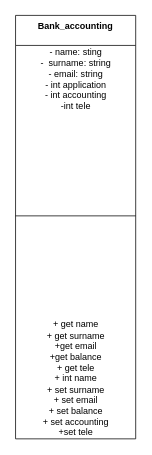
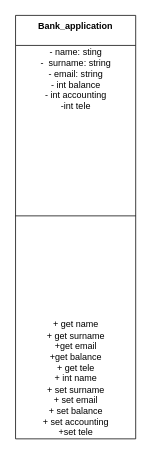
- <mxCell id="2" value="Bank_accounting" style="swimlane;fontStyle=1;align=center;verticalAlign=top;childLayout=stackLayout;horizontal=1;startSize=40;horizontalStack=0;resizeParent=1;resizeParentMax=0;resizeLast=0;collapsible=1;marginBottom=0;" vertex="1" parent="1"><mxGeometry x="20" y="20" width="160" height="564" as="geometry" /></mxCell>
+ <mxCell id="2" value="Bank_application" style="swimlane;fontStyle=1;align=center;verticalAlign=top;childLayout=stackLayout;horizontal=1;startSize=40;horizontalStack=0;resizeParent=1;resizeParentMax=0;resizeLast=0;collapsible=1;marginBottom=0;" vertex="1" parent="1"><mxGeometry x="20" y="20" width="160" height="564" as="geometry" /></mxCell>
- <mxCell id="3" value="- name: sting&lt;br&gt;-&amp;nbsp; surname: string&lt;br&gt;- email: string&lt;br&gt;- int application&lt;br&gt;- int accounting&lt;br&gt;-int tele" style="text;html=1;align=center;verticalAlign=middle;resizable=0;points=[];autosize=1;strokeColor=none;" vertex="1" parent="2"><mxGeometry y="40" width="160" height="90" as="geometry" /></mxCell>
+ <mxCell id="3" value="- name: sting&lt;br&gt;-&amp;nbsp; surname: string&lt;br&gt;- email: string&lt;br&gt;- int balance&lt;br&gt;- int accounting&lt;br&gt;-int tele" style="text;html=1;align=center;verticalAlign=middle;resizable=0;points=[];autosize=1;strokeColor=none;" vertex="1" parent="2"><mxGeometry y="40" width="160" height="90" as="geometry" /></mxCell>
